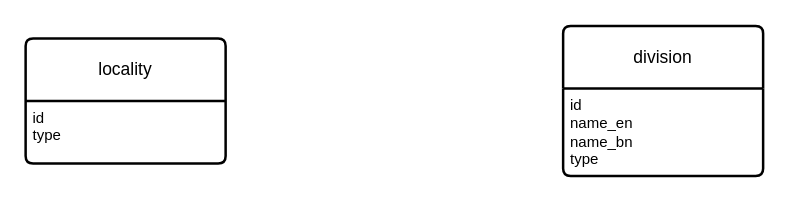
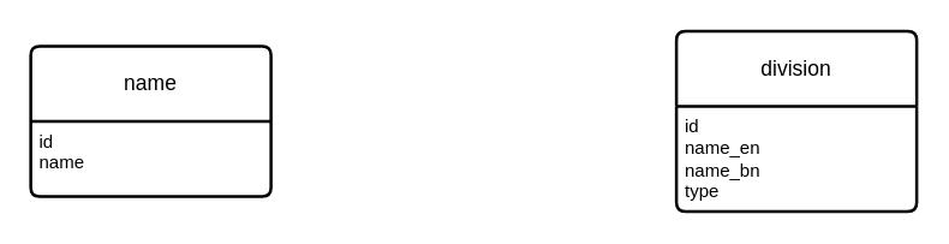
- <mxCell id="2" value="locality" style="swimlane;childLayout=stackLayout;horizontal=1;startSize=50;horizontalStack=0;rounded=1;fontSize=14;fontStyle=0;strokeWidth=2;resizeParent=0;resizeLast=1;shadow=0;dashed=0;align=center;arcSize=4;whiteSpace=wrap;html=1;" vertex="1" parent="1"><mxGeometry x="20" y="30" width="160" height="100" as="geometry" /></mxCell>
+ <mxCell id="2" value="name" style="swimlane;childLayout=stackLayout;horizontal=1;startSize=50;horizontalStack=0;rounded=1;fontSize=14;fontStyle=0;strokeWidth=2;resizeParent=0;resizeLast=1;shadow=0;dashed=0;align=center;arcSize=4;whiteSpace=wrap;html=1;" vertex="1" parent="1"><mxGeometry x="20" y="30" width="160" height="100" as="geometry" /></mxCell>
- <mxCell id="3" value="id&lt;br&gt;type" style="align=left;strokeColor=none;fillColor=none;spacingLeft=4;fontSize=12;verticalAlign=top;resizable=0;rotatable=0;part=1;html=1;" vertex="1" parent="2"><mxGeometry y="50" width="160" height="50" as="geometry" /></mxCell>
+ <mxCell id="3" value="id&lt;br&gt;name" style="align=left;strokeColor=none;fillColor=none;spacingLeft=4;fontSize=12;verticalAlign=top;resizable=0;rotatable=0;part=1;html=1;" vertex="1" parent="2"><mxGeometry y="50" width="160" height="50" as="geometry" /></mxCell>
